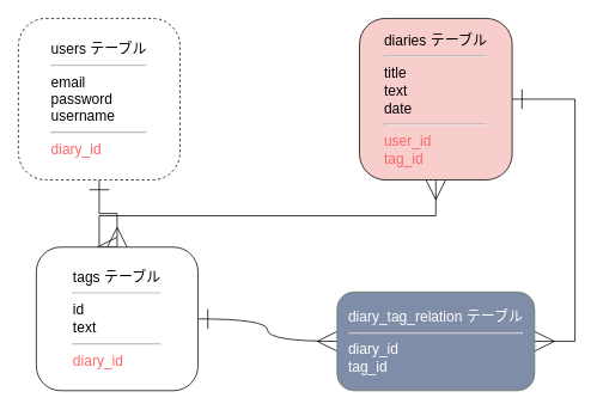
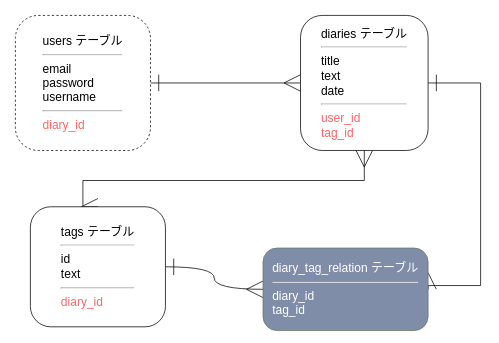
- <mxCell id="6" value="&lt;div&gt;&lt;span&gt;diaries テーブル&lt;/span&gt;&lt;/div&gt;&lt;div&gt;&lt;hr style=&quot;text-align: left&quot;&gt;&lt;/div&gt;&lt;div style=&quot;text-align: left ; font-size: 16px&quot;&gt;&lt;span style=&quot;font-size: 16px&quot;&gt;title&lt;/span&gt;&lt;/div&gt;&lt;div style=&quot;text-align: left ; font-size: 16px&quot;&gt;&lt;span style=&quot;font-size: 16px&quot;&gt;text&lt;/span&gt;&lt;/div&gt;&lt;div style=&quot;text-align: left ; font-size: 16px&quot;&gt;&lt;span style=&quot;font-size: 16px&quot;&gt;date&lt;/span&gt;&lt;/div&gt;&lt;div style=&quot;font-size: 16px&quot;&gt;&lt;hr style=&quot;text-align: left&quot;&gt;&lt;/div&gt;&lt;div style=&quot;text-align: left ; font-size: 16px&quot;&gt;&lt;span style=&quot;font-size: 16px&quot;&gt;&lt;font color=&quot;#ff6666&quot;&gt;user_id&lt;/font&gt;&lt;/span&gt;&lt;/div&gt;&lt;div style=&quot;text-align: left ; font-size: 16px&quot;&gt;&lt;span style=&quot;font-size: 16px&quot;&gt;&lt;font color=&quot;#ff6666&quot;&gt;tag_id&lt;/font&gt;&lt;/span&gt;&lt;/div&gt;" style="rounded=1;whiteSpace=wrap;html=1;arcSize=17;fontSize=16;verticalAlign=middle;align=center;fillColor=#f8cecc;" vertex="1" parent="1"><mxGeometry x="400" y="20" width="170" height="180" as="geometry" /></mxCell>
+ <mxCell id="6" value="&lt;div&gt;&lt;span&gt;diaries テーブル&lt;/span&gt;&lt;/div&gt;&lt;div&gt;&lt;hr style=&quot;text-align: left&quot;&gt;&lt;/div&gt;&lt;div style=&quot;text-align: left ; font-size: 16px&quot;&gt;&lt;span style=&quot;font-size: 16px&quot;&gt;title&lt;/span&gt;&lt;/div&gt;&lt;div style=&quot;text-align: left ; font-size: 16px&quot;&gt;&lt;span style=&quot;font-size: 16px&quot;&gt;text&lt;/span&gt;&lt;/div&gt;&lt;div style=&quot;text-align: left ; font-size: 16px&quot;&gt;&lt;span style=&quot;font-size: 16px&quot;&gt;date&lt;/span&gt;&lt;/div&gt;&lt;div style=&quot;font-size: 16px&quot;&gt;&lt;hr style=&quot;text-align: left&quot;&gt;&lt;/div&gt;&lt;div style=&quot;text-align: left ; font-size: 16px&quot;&gt;&lt;span style=&quot;font-size: 16px&quot;&gt;&lt;font color=&quot;#ff6666&quot;&gt;user_id&lt;/font&gt;&lt;/span&gt;&lt;/div&gt;&lt;div style=&quot;text-align: left ; font-size: 16px&quot;&gt;&lt;span style=&quot;font-size: 16px&quot;&gt;&lt;font color=&quot;#ff6666&quot;&gt;tag_id&lt;/font&gt;&lt;/span&gt;&lt;/div&gt;" style="rounded=1;whiteSpace=wrap;html=1;arcSize=17;fontSize=16;verticalAlign=middle;align=center;" vertex="1" parent="1"><mxGeometry x="400" y="20" width="170" height="180" as="geometry" /></mxCell>
- <mxCell id="2" style="edgeStyle=orthogonalEdgeStyle;rounded=0;orthogonalLoop=1;jettySize=auto;html=1;fontSize=16;endArrow=ERmany;endFill=0;endSize=20;startArrow=ERone;startFill=0;startSize=20;" edge="1" parent="1" source="3" target="8"><mxGeometry relative="1" as="geometry" /></mxCell>
+ <mxCell id="2" style="edgeStyle=orthogonalEdgeStyle;rounded=0;orthogonalLoop=1;jettySize=auto;html=1;entryX=0;entryY=0.5;entryDx=0;entryDy=0;fontSize=16;endArrow=ERmany;endFill=0;endSize=20;startArrow=ERone;startFill=0;startSize=20;" edge="1" parent="1" source="3" target="6"><mxGeometry relative="1" as="geometry" /></mxCell>
- <mxCell id="9" value="diary_tag_relation テーブル&lt;br&gt;&lt;hr style=&quot;text-align: left&quot;&gt;&lt;div style=&quot;text-align: left&quot;&gt;&lt;span&gt;diary_id&lt;/span&gt;&lt;/div&gt;&lt;div style=&quot;text-align: left&quot;&gt;tag_id&lt;/div&gt;" style="rounded=1;whiteSpace=wrap;html=1;arcSize=17;fontSize=16;fillColor=#808DA9;strokeColor=#667662;fontColor=#ffffff;" vertex="1" parent="1"><mxGeometry x="375" y="325" width="220" height="110" as="geometry" /></mxCell>
+ <mxCell id="9" value="diary_tag_relation テーブル&lt;br&gt;&lt;hr style=&quot;text-align: left&quot;&gt;&lt;div style=&quot;text-align: left&quot;&gt;&lt;span&gt;diary_id&lt;/span&gt;&lt;/div&gt;&lt;div style=&quot;text-align: left&quot;&gt;tag_id&lt;/div&gt;" style="rounded=1;whiteSpace=wrap;html=1;arcSize=17;fontSize=16;fillColor=#808DA9;strokeColor=#667662;fontColor=#ffffff;" vertex="1" parent="1"><mxGeometry x="350" y="330" width="220" height="110" as="geometry" /></mxCell>
